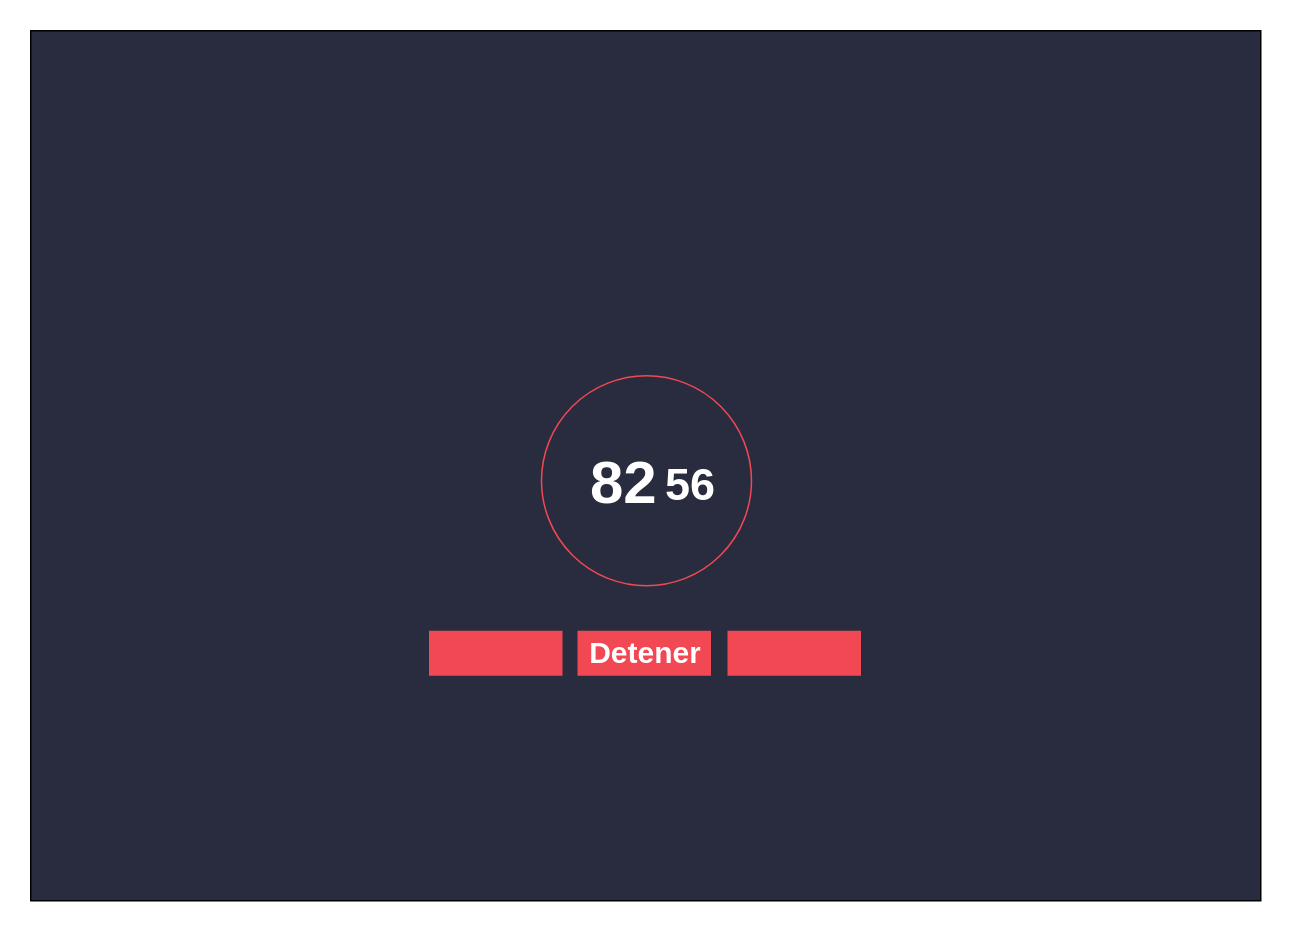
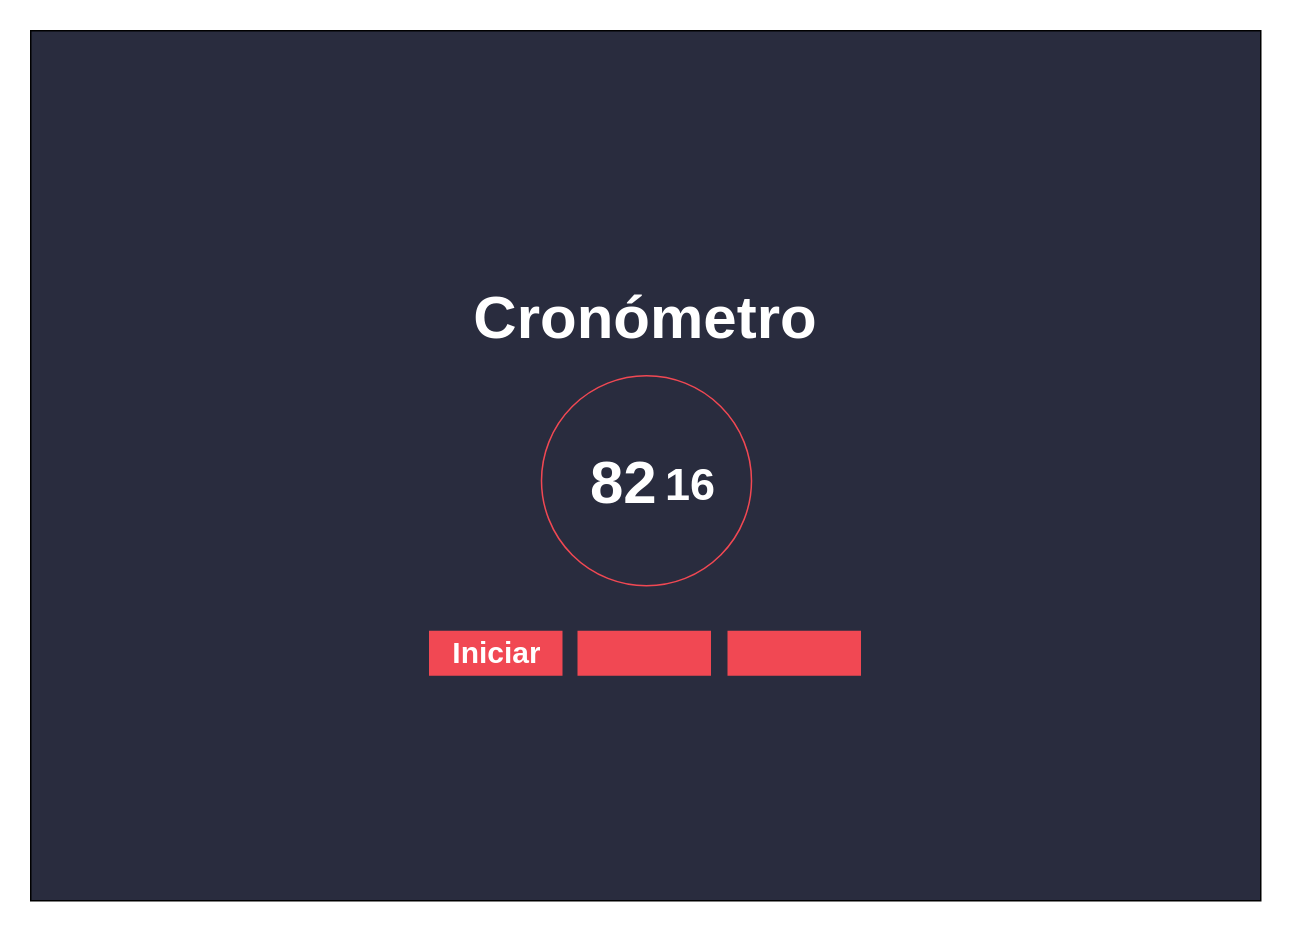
+ <mxCell id="3" value="&lt;h1 style=&quot;font-size: 40px;&quot;&gt;Cronómetro&lt;/h1&gt;" style="text;html=1;strokeColor=none;fillColor=none;spacing=5;spacingTop=-20;whiteSpace=wrap;overflow=hidden;rounded=0;align=center;fontStyle=1;fontColor=#FFFFFF;fontSize=40;fontFamily=Helvetica;" vertex="1" parent="1"><mxGeometry x="296.5" y="170" width="266" height="80" as="geometry" /></mxCell>
- <mxCell id="5" value="&lt;h1 style=&quot;font-size: 30px;&quot;&gt;56&lt;/h1&gt;" style="text;html=1;strokeColor=none;fillColor=none;spacing=5;spacingTop=-20;whiteSpace=wrap;overflow=hidden;rounded=0;align=center;fontStyle=1;fontColor=#FFFFFF;fontSize=30;fontFamily=Helvetica;" vertex="1" parent="1"><mxGeometry x="435" y="295" width="50" height="50" as="geometry" /></mxCell>
+ <mxCell id="5" value="&lt;h1 style=&quot;font-size: 30px;&quot;&gt;16&lt;/h1&gt;" style="text;html=1;strokeColor=none;fillColor=none;spacing=5;spacingTop=-20;whiteSpace=wrap;overflow=hidden;rounded=0;align=center;fontStyle=1;fontColor=#FFFFFF;fontSize=30;fontFamily=Helvetica;" vertex="1" parent="1"><mxGeometry x="435" y="295" width="50" height="50" as="geometry" /></mxCell>
+ <mxCell id="9" value="&lt;h1 style=&quot;font-size: 20px;&quot;&gt;&lt;font color=&quot;#ffffff&quot; style=&quot;font-size: 20px;&quot;&gt;Iniciar&lt;/font&gt;&lt;/h1&gt;" style="text;html=1;strokeColor=none;fillColor=none;spacing=5;spacingTop=-20;whiteSpace=wrap;overflow=hidden;rounded=0;align=center;fontSize=20;" vertex="1" parent="7"><mxGeometry width="90" height="30" as="geometry" /></mxCell>
- <mxCell id="12" value="&lt;h1 style=&quot;font-size: 20px;&quot;&gt;&lt;font color=&quot;#ffffff&quot; style=&quot;font-size: 20px;&quot;&gt;Detener&lt;/font&gt;&lt;/h1&gt;" style="text;html=1;strokeColor=none;fillColor=none;spacing=5;spacingTop=-20;whiteSpace=wrap;overflow=hidden;rounded=0;align=center;fontSize=20;" vertex="1" parent="10"><mxGeometry width="90" height="30" as="geometry" /></mxCell>
